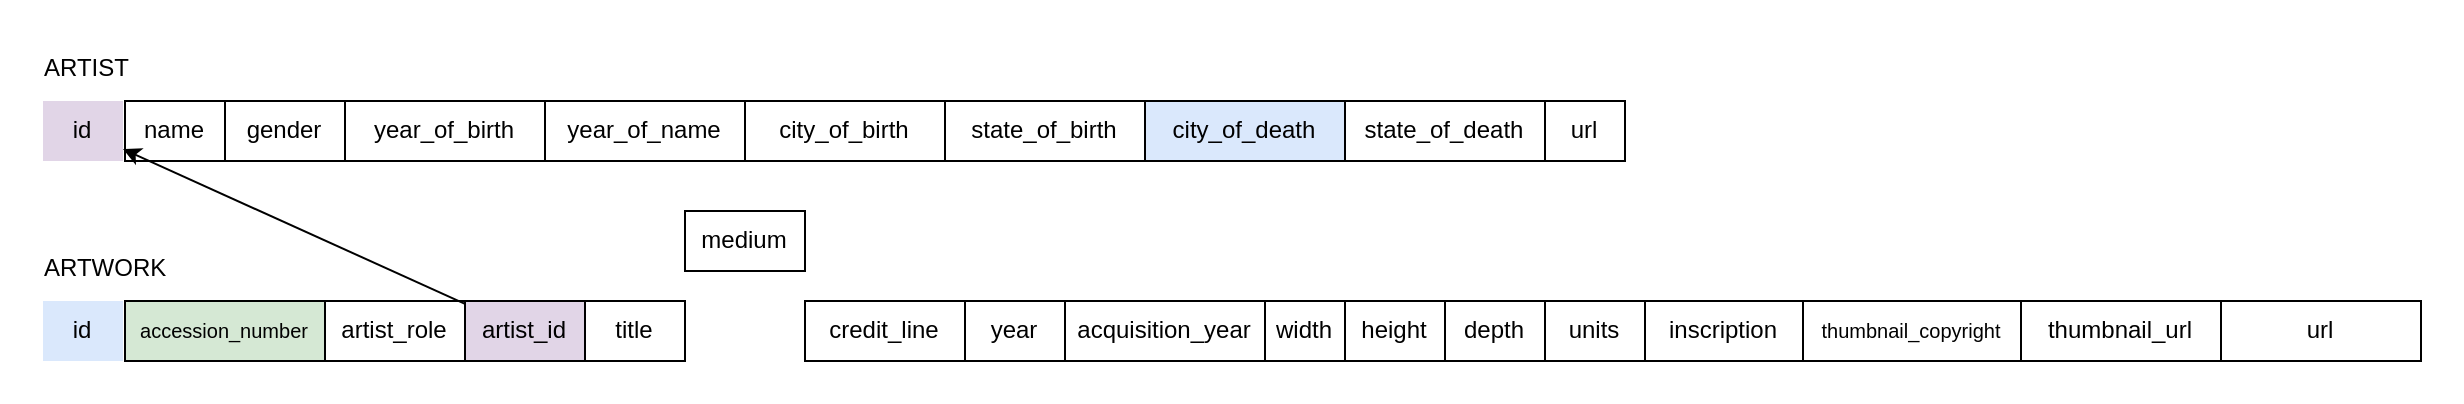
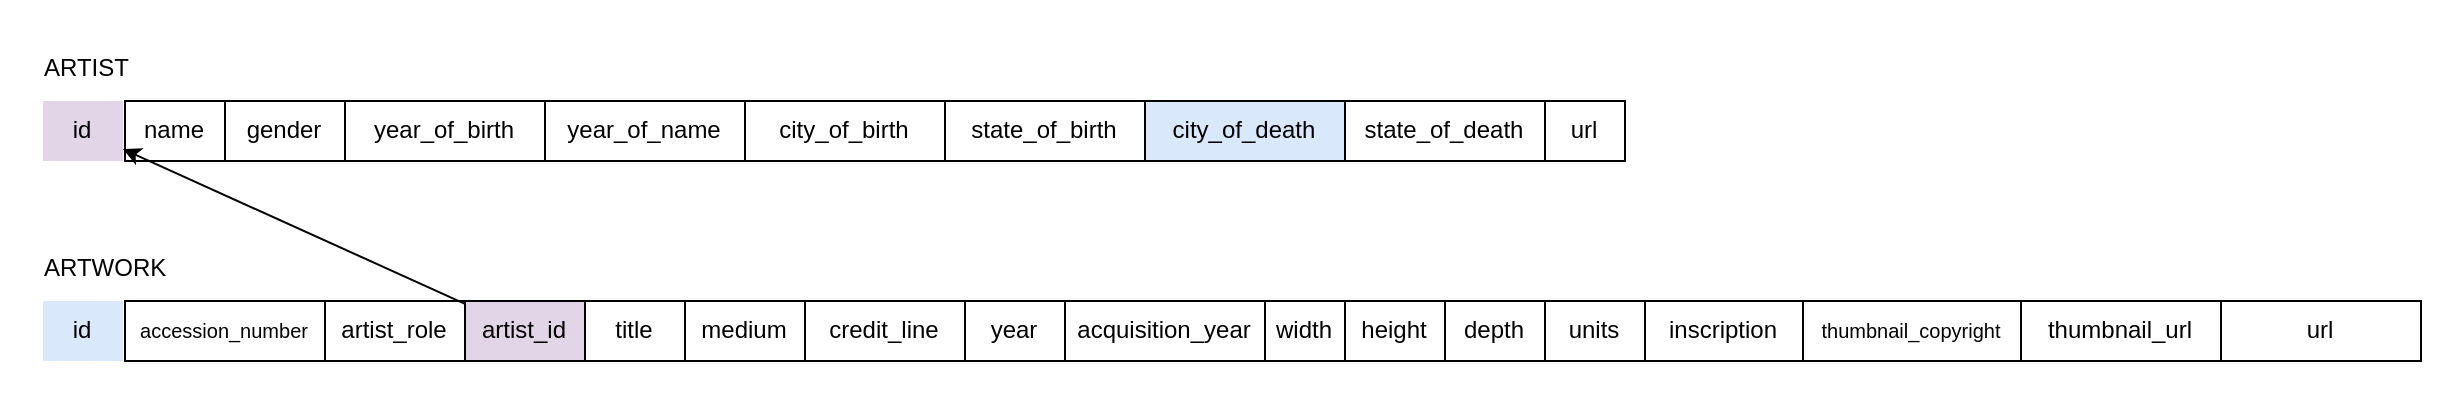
- <mxCell id="19" value="medium" style="rounded=0;whiteSpace=wrap;html=1;" parent="1" vertex="1"><mxGeometry x="342" y="105" width="60" height="30" as="geometry" /></mxCell>
+ <mxCell id="19" value="medium" style="rounded=0;whiteSpace=wrap;html=1;" parent="1" vertex="1"><mxGeometry x="342" y="150" width="60" height="30" as="geometry" /></mxCell>
- <mxCell id="15" value="&lt;font style=&quot;font-size: 10px;&quot;&gt;accession_number&lt;/font&gt;" style="rounded=0;whiteSpace=wrap;html=1;fillColor=#d5e8d4;" parent="1" vertex="1"><mxGeometry x="62" y="150" width="100" height="30" as="geometry" /></mxCell>
+ <mxCell id="15" value="&lt;font style=&quot;font-size: 10px;&quot;&gt;accession_number&lt;/font&gt;" style="rounded=0;whiteSpace=wrap;html=1;" parent="1" vertex="1"><mxGeometry x="62" y="150" width="100" height="30" as="geometry" /></mxCell>
